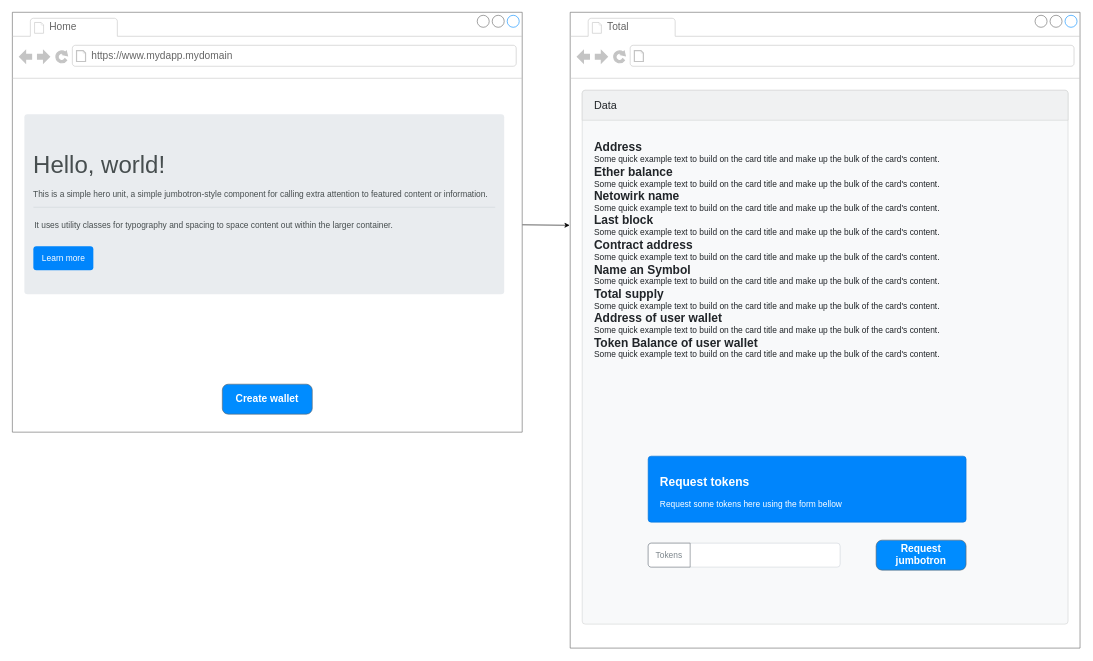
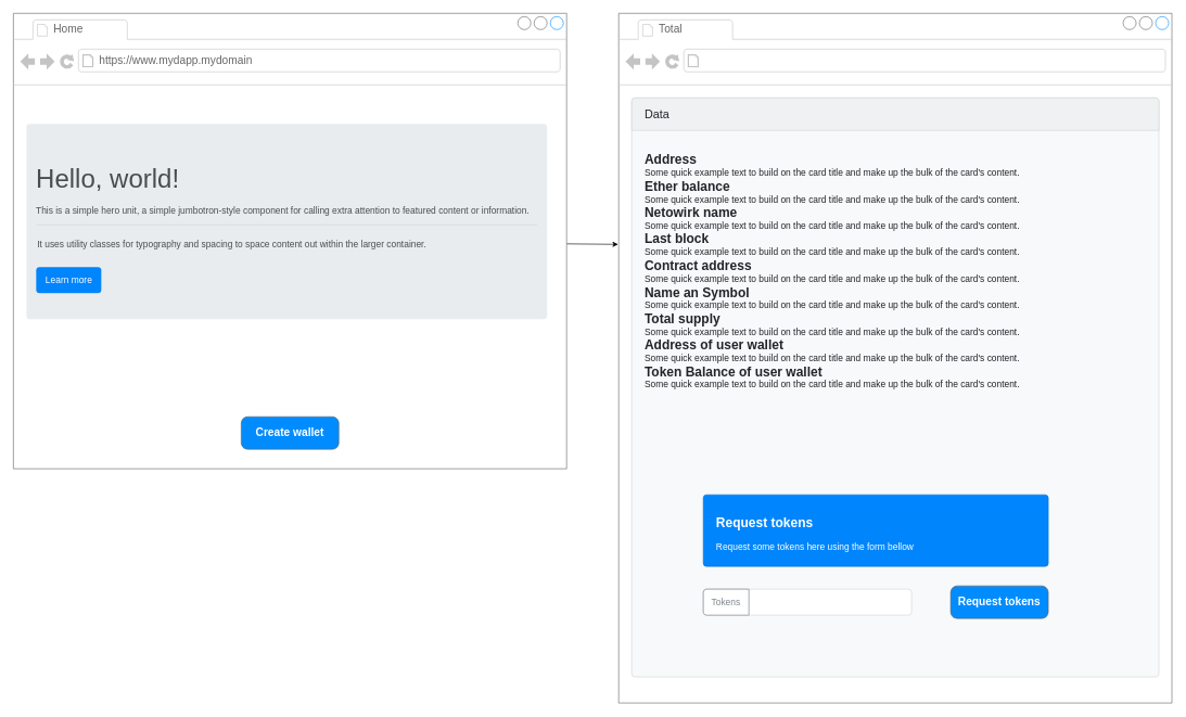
- <mxCell id="16" value="Request jumbotron" style="strokeWidth=1;shadow=0;dashed=0;align=center;html=1;shape=mxgraph.mockup.buttons.button;strokeColor=#666666;fontColor=#ffffff;mainText=;buttonStyle=round;fontSize=17;fontStyle=1;fillColor=#008cff;whiteSpace=wrap;" vertex="1" parent="12"><mxGeometry x="490" y="750" width="150" height="50" as="geometry" /></mxCell>
+ <mxCell id="16" value="Request tokens" style="strokeWidth=1;shadow=0;dashed=0;align=center;html=1;shape=mxgraph.mockup.buttons.button;strokeColor=#666666;fontColor=#ffffff;mainText=;buttonStyle=round;fontSize=17;fontStyle=1;fillColor=#008cff;whiteSpace=wrap;" vertex="1" parent="12"><mxGeometry x="490" y="750" width="150" height="50" as="geometry" /></mxCell>
